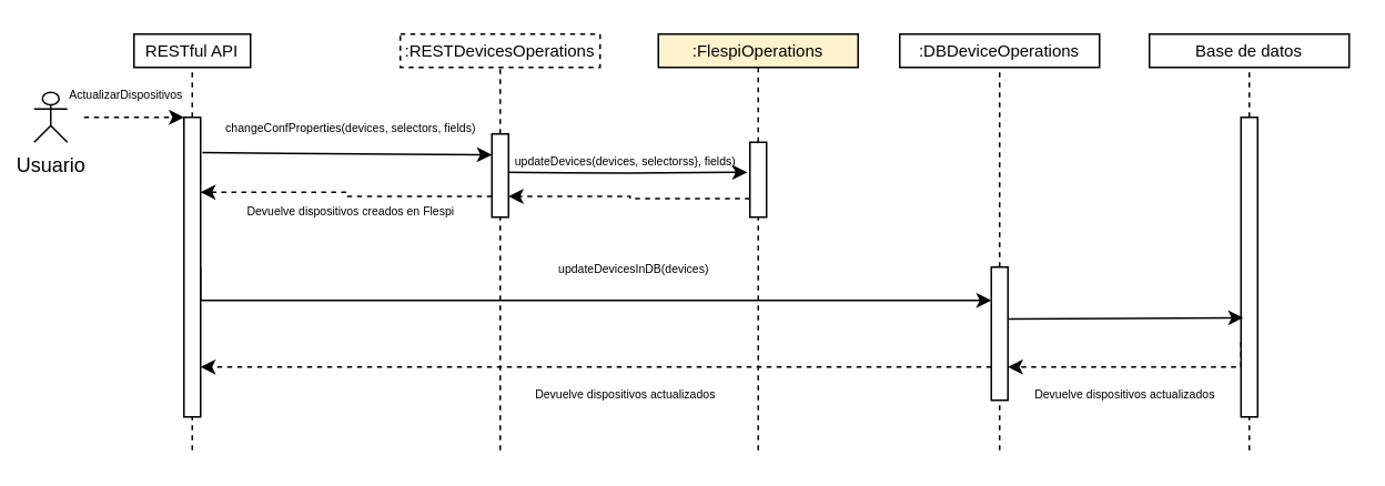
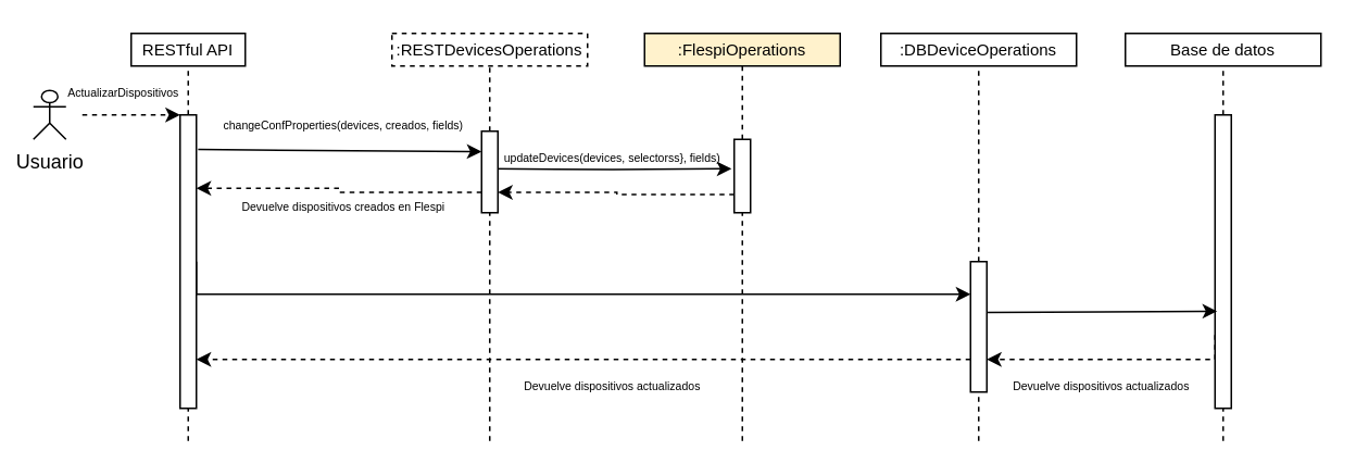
- <mxCell id="12" value="&lt;span style=&quot;font-size: 7px;&quot;&gt;changeConfProperties(devices, selectors, fields)&lt;/span&gt;" style="text;html=1;align=center;verticalAlign=middle;resizable=0;points=[];autosize=1;strokeColor=none;fillColor=none;fontSize=10;fontFamily=Helvetica;" vertex="1" parent="1"><mxGeometry x="125" y="60" width="170" height="30" as="geometry" /></mxCell>
+ <mxCell id="12" value="&lt;span style=&quot;font-size: 7px;&quot;&gt;changeConfProperties(devices, creados, fields)&lt;/span&gt;" style="text;html=1;align=center;verticalAlign=middle;resizable=0;points=[];autosize=1;strokeColor=none;fillColor=none;fontSize=10;fontFamily=Helvetica;" vertex="1" parent="1"><mxGeometry x="125" y="60" width="170" height="30" as="geometry" /></mxCell>
- <mxCell id="23" value="&lt;font style=&quot;font-size: 7px;&quot;&gt;&lt;font style=&quot;font-size: 7px;&quot;&gt;updateDevicesInDB(devices&lt;/font&gt;)&lt;/font&gt;" style="text;html=1;align=center;verticalAlign=middle;resizable=0;points=[];autosize=1;strokeColor=none;fillColor=none;fontSize=10;fontFamily=Helvetica;" vertex="1" parent="1"><mxGeometry x="325" y="145" width="110" height="30" as="geometry" /></mxCell>
